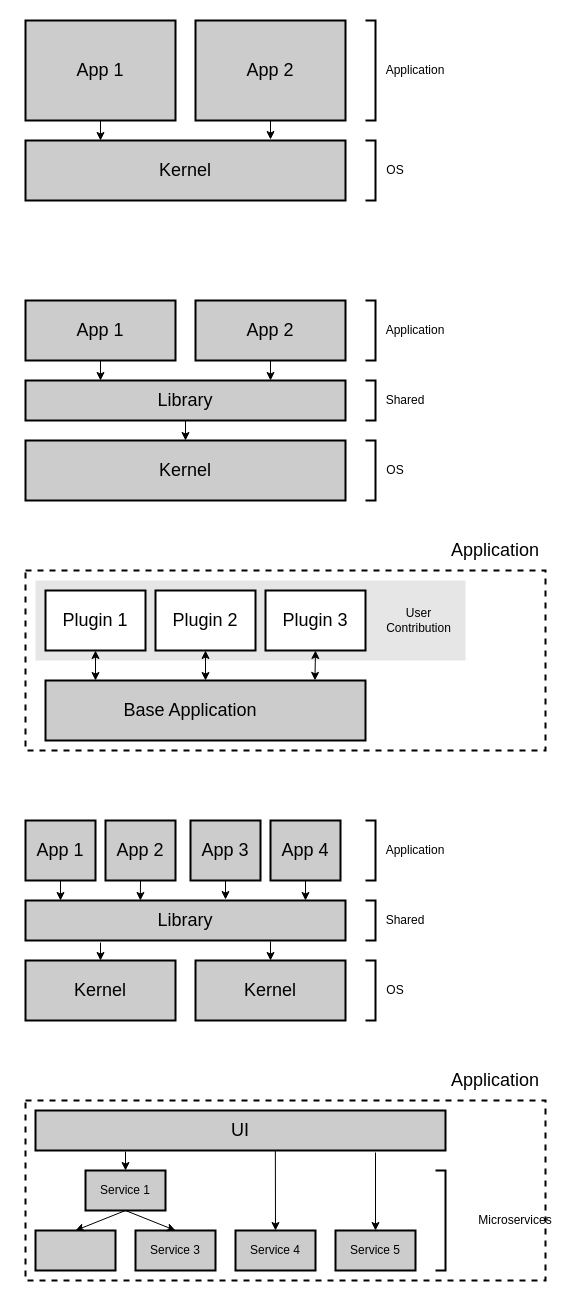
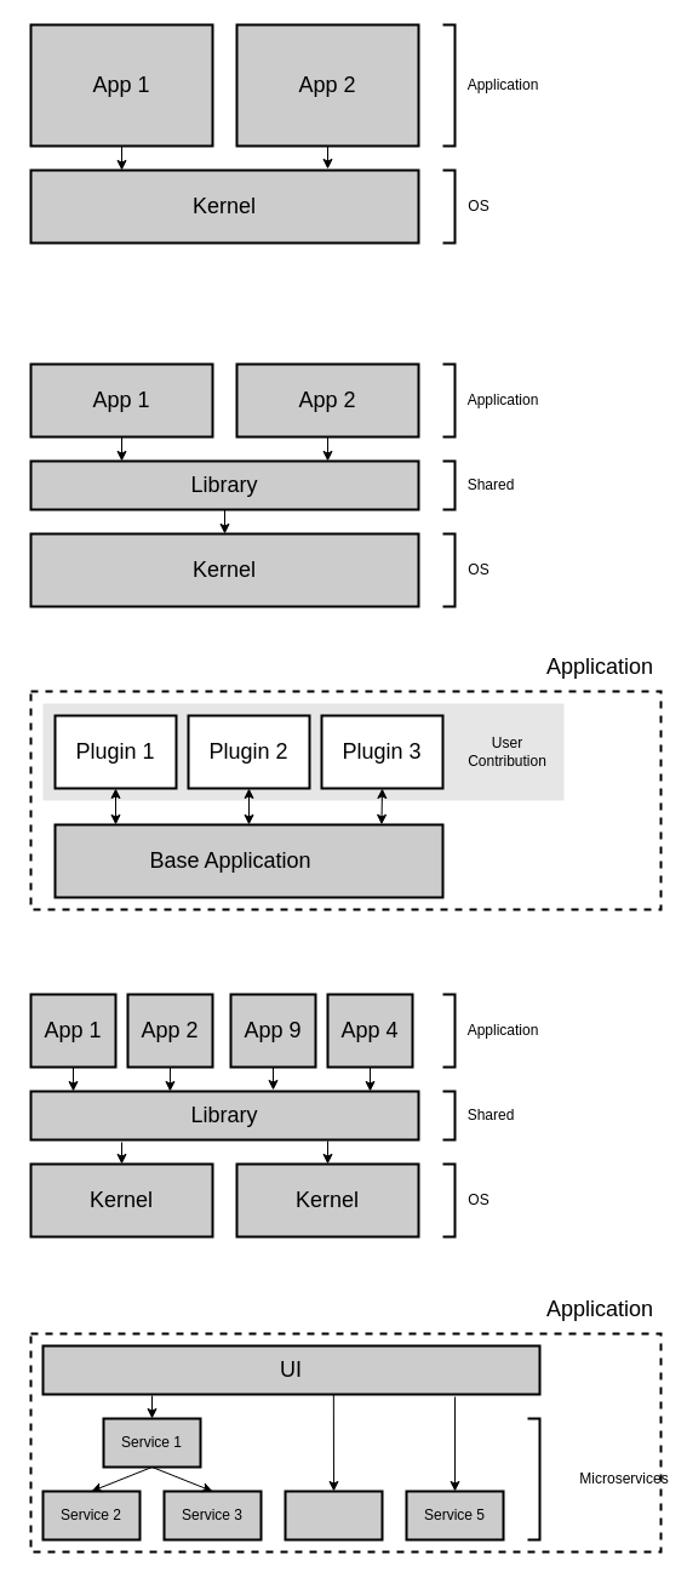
- <mxCell id="62" value="&lt;font style=&quot;font-size: 18px&quot;&gt;App 3&lt;/font&gt;" style="text;html=1;strokeColor=none;fillColor=none;align=center;verticalAlign=middle;whiteSpace=wrap;rounded=0;" parent="1" vertex="1"><mxGeometry x="185" y="840" width="80" height="20" as="geometry" /></mxCell>
+ <mxCell id="62" value="&lt;font style=&quot;font-size: 18px&quot;&gt;App 9&lt;/font&gt;" style="text;html=1;strokeColor=none;fillColor=none;align=center;verticalAlign=middle;whiteSpace=wrap;rounded=0;" parent="1" vertex="1"><mxGeometry x="185" y="840" width="80" height="20" as="geometry" /></mxCell>
+ <mxCell id="80" value="Service 2" style="text;html=1;strokeColor=none;fillColor=none;align=center;verticalAlign=middle;whiteSpace=wrap;rounded=0;dashed=1;" parent="1" vertex="1"><mxGeometry x="35" y="1240" width="80" height="20" as="geometry" /></mxCell>
- <mxCell id="82" value="Service 4" style="text;html=1;strokeColor=none;fillColor=none;align=center;verticalAlign=middle;whiteSpace=wrap;rounded=0;dashed=1;" parent="1" vertex="1"><mxGeometry x="235" y="1240" width="80" height="20" as="geometry" /></mxCell>
